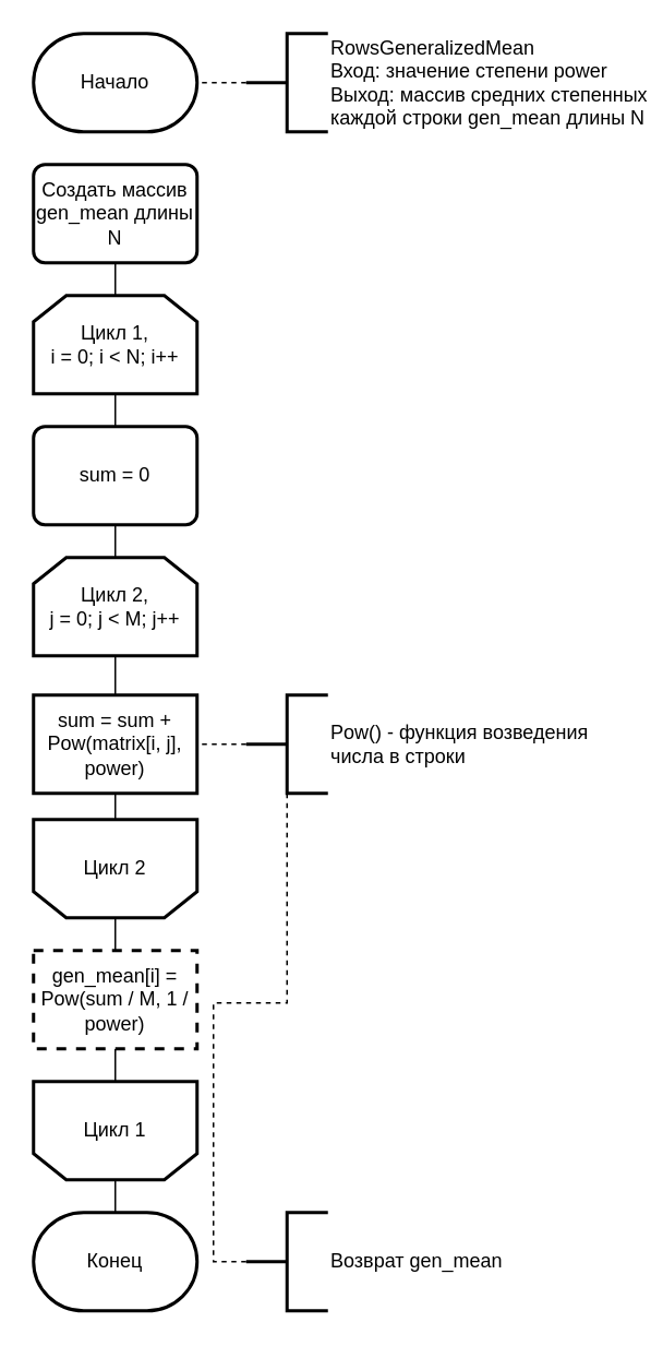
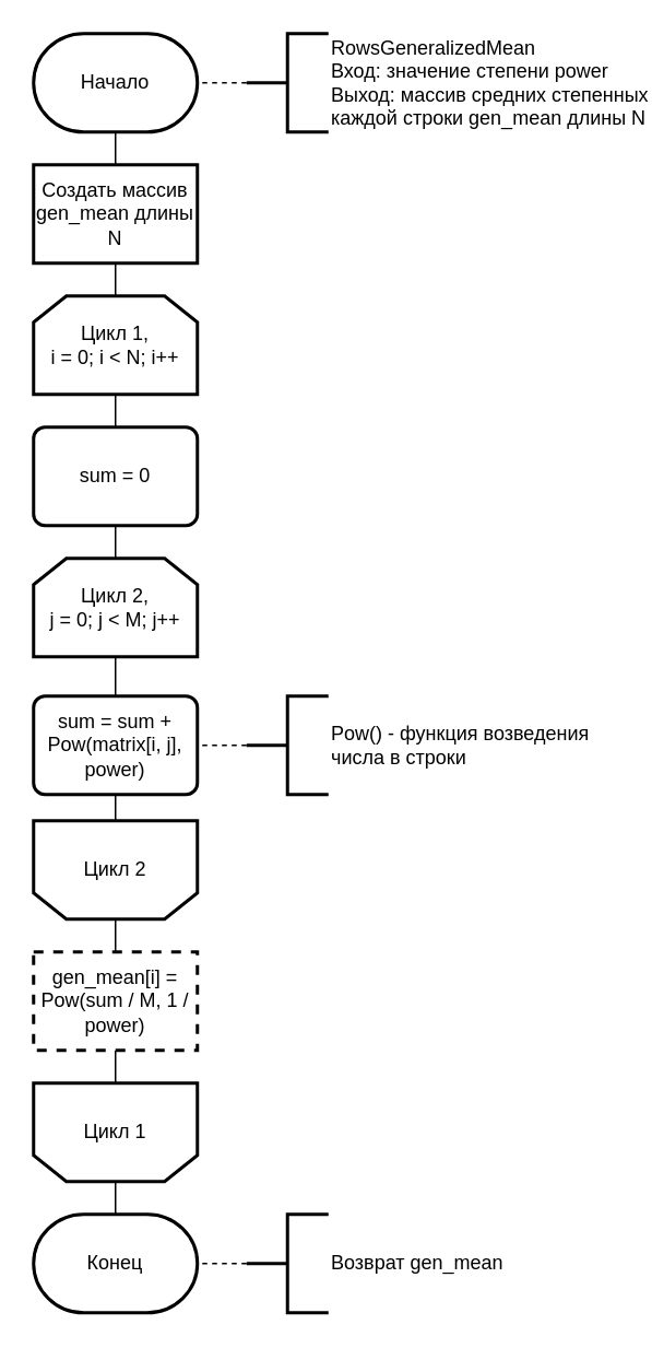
+ <mxCell id="2" style="edgeStyle=orthogonalEdgeStyle;rounded=0;orthogonalLoop=1;jettySize=auto;html=1;exitX=0.5;exitY=1;exitDx=0;exitDy=0;exitPerimeter=0;entryX=0.5;entryY=0;entryDx=0;entryDy=0;endArrow=none;endFill=0;" parent="1" source="3" target="22" edge="1"><mxGeometry relative="1" as="geometry" /></mxCell>
- <mxCell id="22" value="Создать массив gen_mean длины N" style="whiteSpace=wrap;html=1;absoluteArcSize=1;arcSize=14;strokeWidth=2;rounded=1;" parent="1" vertex="1"><mxGeometry x="20" y="100" width="100" height="60" as="geometry" /></mxCell>
+ <mxCell id="22" value="Создать массив gen_mean длины N" style="rounded=0;whiteSpace=wrap;html=1;absoluteArcSize=1;arcSize=14;strokeWidth=2;" parent="1" vertex="1"><mxGeometry x="20" y="100" width="100" height="60" as="geometry" /></mxCell>
- <mxCell id="9" value="sum = sum + Pow(matrix[i, j], power)" style="rounded=0;whiteSpace=wrap;html=1;absoluteArcSize=1;arcSize=14;strokeWidth=2;" parent="1" vertex="1"><mxGeometry x="20" y="424" width="100" height="60" as="geometry" /></mxCell>
+ <mxCell id="9" value="sum = sum + Pow(matrix[i, j], power)" style="whiteSpace=wrap;html=1;absoluteArcSize=1;arcSize=14;strokeWidth=2;rounded=1;" parent="1" vertex="1"><mxGeometry x="20" y="424" width="100" height="60" as="geometry" /></mxCell>
- <mxCell id="19" style="edgeStyle=orthogonalEdgeStyle;rounded=0;orthogonalLoop=1;jettySize=auto;html=1;exitX=0;exitY=0.5;exitDx=0;exitDy=0;exitPerimeter=0;dashed=1;endArrow=none;endFill=0;" parent="1" source="20" target="18" edge="1"><mxGeometry relative="1" as="geometry" /></mxCell>
+ <mxCell id="19" style="edgeStyle=orthogonalEdgeStyle;rounded=0;orthogonalLoop=1;jettySize=auto;html=1;exitX=0;exitY=0.5;exitDx=0;exitDy=0;exitPerimeter=0;entryX=1;entryY=0.5;entryDx=0;entryDy=0;entryPerimeter=0;dashed=1;endArrow=none;endFill=0;" parent="1" source="20" target="14" edge="1"><mxGeometry relative="1" as="geometry" /></mxCell>
